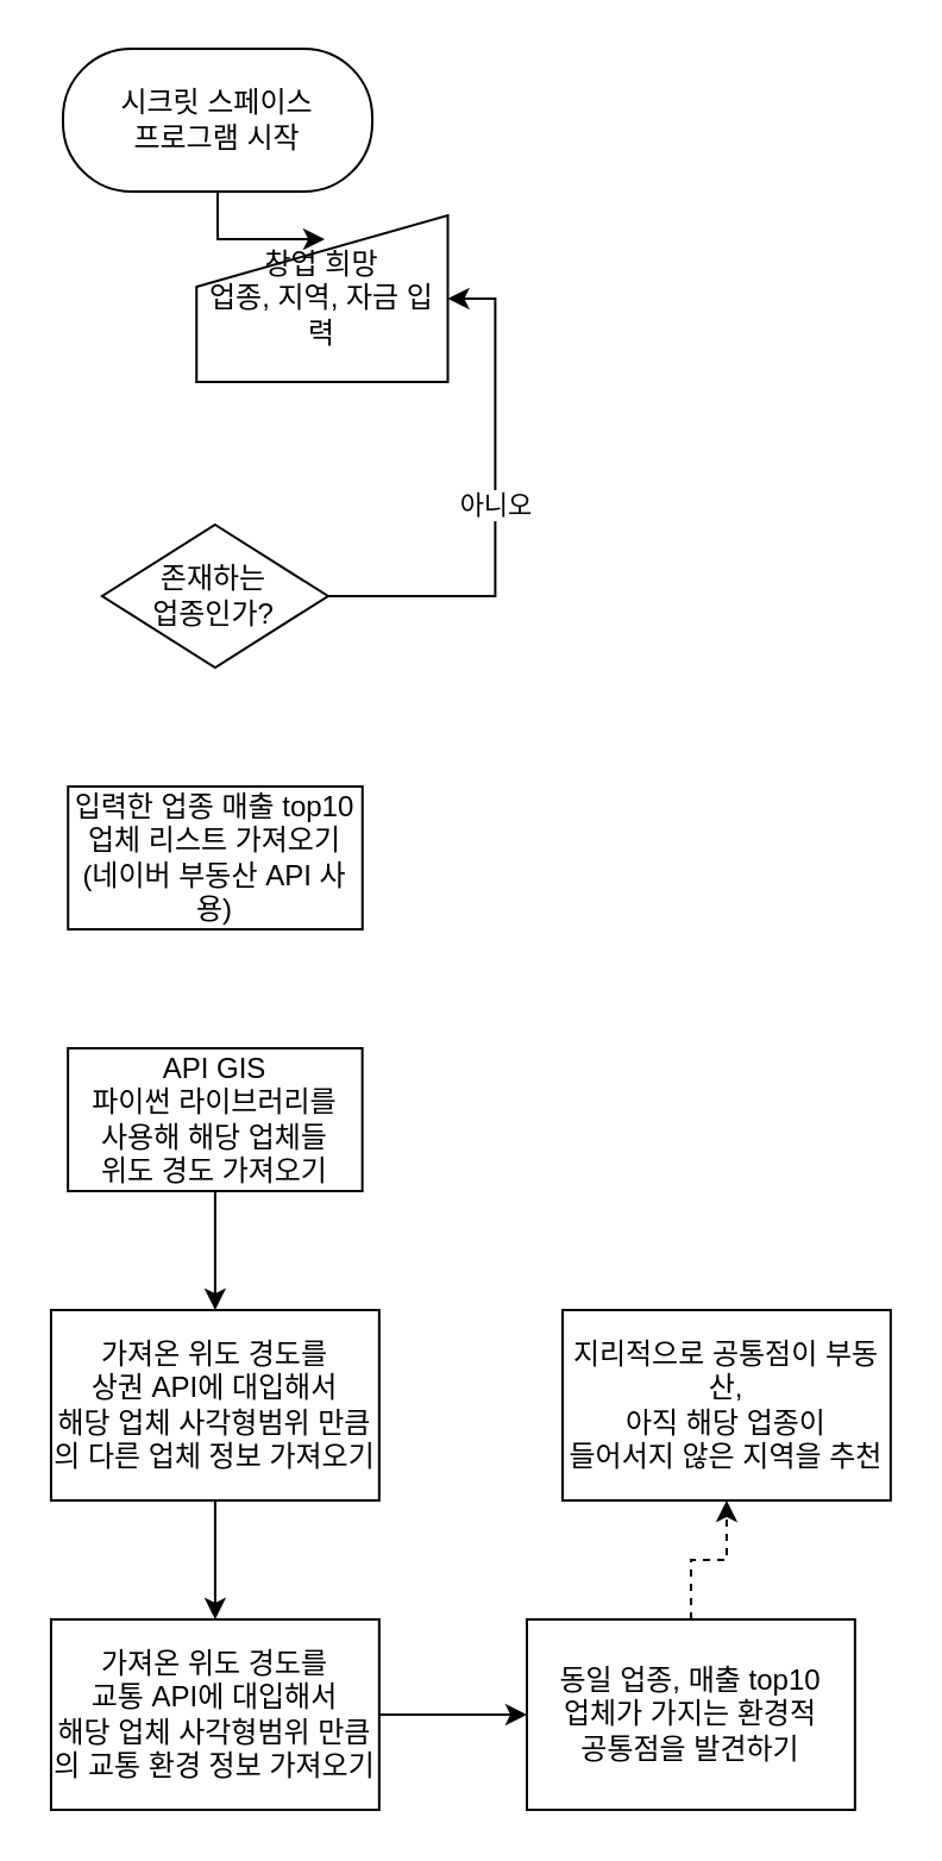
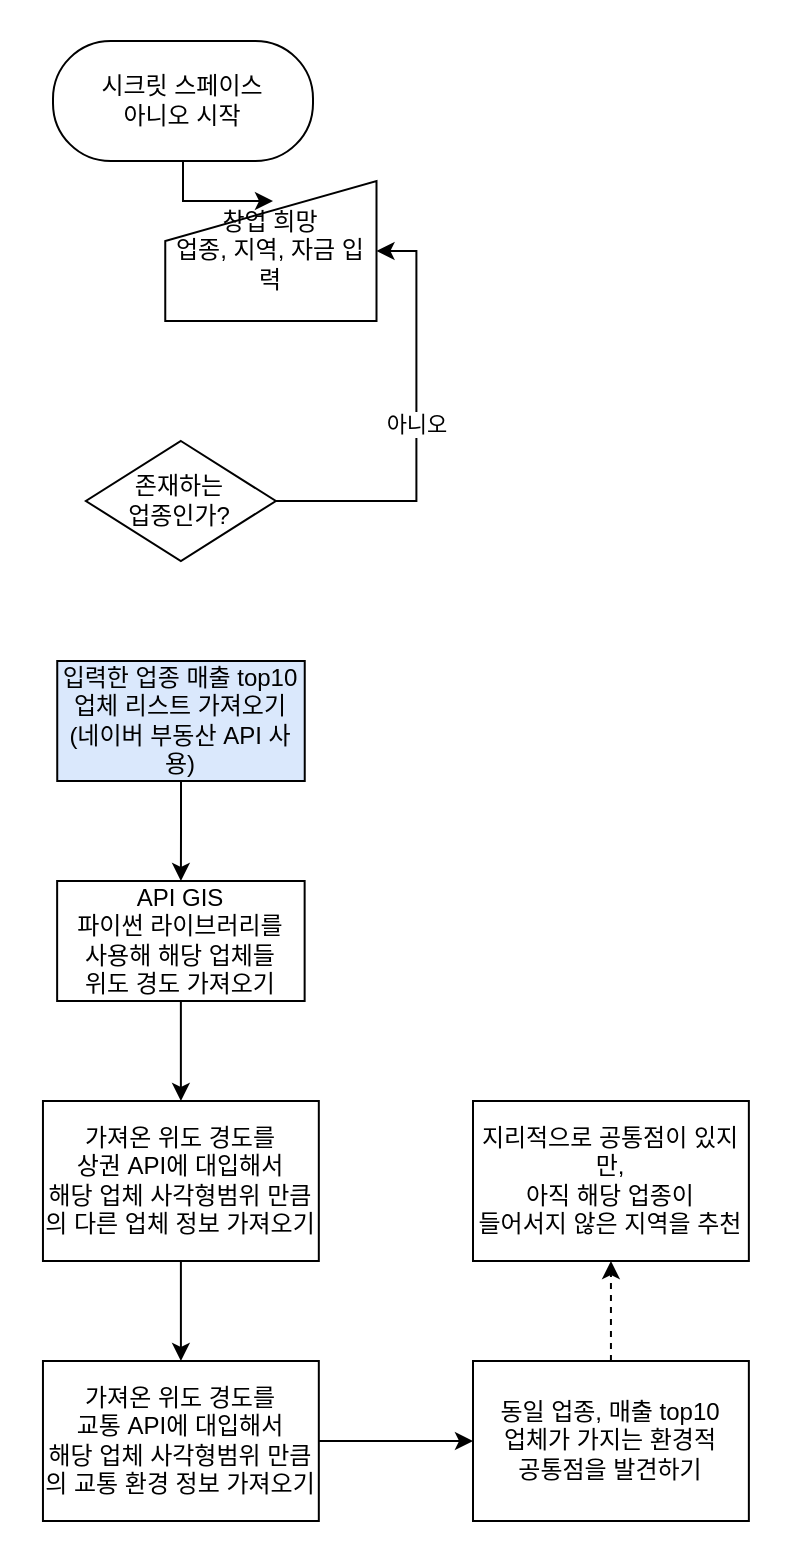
- <mxCell id="5" value="시크릿 스페이스&lt;br&gt;프로그램 시작" style="rounded=1;whiteSpace=wrap;html=1;arcSize=48;" vertex="1" parent="1"><mxGeometry x="26" y="20" width="130" height="60" as="geometry" /></mxCell>
+ <mxCell id="5" value="시크릿 스페이스&lt;br&gt;아니오 시작" style="rounded=1;whiteSpace=wrap;html=1;arcSize=48;" vertex="1" parent="1"><mxGeometry x="26" y="20" width="130" height="60" as="geometry" /></mxCell>
- <mxCell id="3" value="입력한 업종 매출 top10&lt;br&gt;업체 리스트 가져오기&lt;br&gt;(네이버 부동산 API 사용)" style="rounded=0;whiteSpace=wrap;html=1;" vertex="1" parent="1"><mxGeometry x="28.12" y="330" width="123.75" height="60" as="geometry" /></mxCell>
+ <mxCell id="3" value="입력한 업종 매출 top10&lt;br&gt;업체 리스트 가져오기&lt;br&gt;(네이버 부동산 API 사용)" style="rounded=0;whiteSpace=wrap;html=1;fillColor=#dae8fc;" vertex="1" parent="1"><mxGeometry x="28.12" y="330" width="123.75" height="60" as="geometry" /></mxCell>
+ <mxCell id="2" style="edgeStyle=orthogonalEdgeStyle;rounded=0;orthogonalLoop=1;jettySize=auto;html=1;exitX=0.5;exitY=1;exitDx=0;exitDy=0;entryX=0.5;entryY=0;entryDx=0;entryDy=0;" edge="1" parent="1" source="3" target="10"><mxGeometry relative="1" as="geometry" /></mxCell>
- <mxCell id="17" value="지리적으로 공통점이 부동산,&lt;br&gt;아직 해당 업종이&lt;br&gt;들어서지 않은 지역을 추천" style="rounded=0;whiteSpace=wrap;html=1;" vertex="1" parent="1"><mxGeometry x="236" y="550" width="137.93" height="80" as="geometry" /></mxCell>
+ <mxCell id="17" value="지리적으로 공통점이 있지만,&lt;br&gt;아직 해당 업종이&lt;br&gt;들어서지 않은 지역을 추천" style="rounded=0;whiteSpace=wrap;html=1;" vertex="1" parent="1"><mxGeometry x="236" y="550" width="137.93" height="80" as="geometry" /></mxCell>
- <mxCell id="16" value="동일 업종, 매출 top10 &lt;br&gt;업체가 가지는 환경적 &lt;br&gt;공통점을 발견하기" style="rounded=0;whiteSpace=wrap;html=1;" vertex="1" parent="1"><mxGeometry x="221" y="680" width="137.93" height="80" as="geometry" /></mxCell>
+ <mxCell id="16" value="동일 업종, 매출 top10 &lt;br&gt;업체가 가지는 환경적 &lt;br&gt;공통점을 발견하기" style="rounded=0;whiteSpace=wrap;html=1;" vertex="1" parent="1"><mxGeometry x="236" y="680" width="137.93" height="80" as="geometry" /></mxCell>
